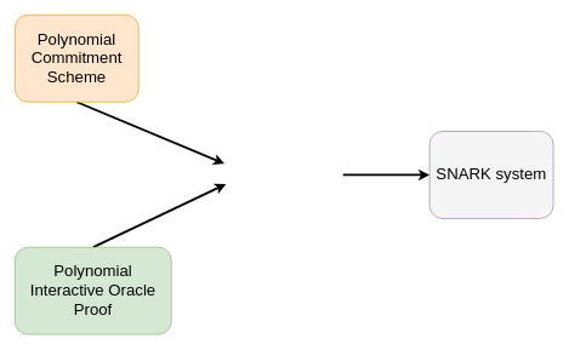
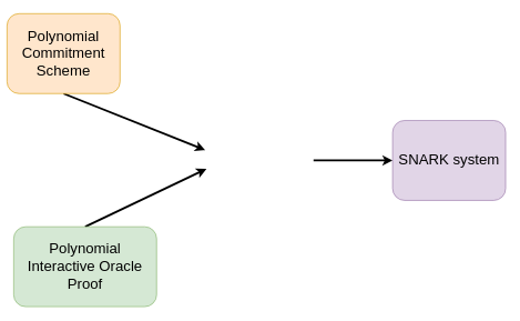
- <mxCell id="5" value="&lt;font style=&quot;font-size: 22px;&quot;&gt;Polynomial Commitment Scheme&lt;/font&gt;" style="rounded=1;whiteSpace=wrap;html=1;fillColor=#ffe6cc;strokeColor=#d79b00;" vertex="1" parent="1"><mxGeometry x="20" y="20" width="170" height="120" as="geometry" /></mxCell>
+ <mxCell id="5" value="&lt;font style=&quot;font-size: 22px;&quot;&gt;Polynomial Commitment Scheme&lt;/font&gt;" style="rounded=1;whiteSpace=wrap;html=1;fillColor=#ffe6cc;strokeColor=#d79b00;" vertex="1" parent="1"><mxGeometry x="10" y="20" width="170" height="120" as="geometry" /></mxCell>
- <mxCell id="8" value="&lt;font style=&quot;font-size: 22px;&quot;&gt;SNARK system&lt;/font&gt;" style="rounded=1;whiteSpace=wrap;html=1;fillColor=#f5f5f5;strokeColor=#9673a6;" vertex="1" parent="1"><mxGeometry x="590" y="180.42" width="170" height="120" as="geometry" /></mxCell>
+ <mxCell id="8" value="&lt;font style=&quot;font-size: 22px;&quot;&gt;SNARK system&lt;/font&gt;" style="rounded=1;whiteSpace=wrap;html=1;fillColor=#e1d5e7;strokeColor=#9673a6;" vertex="1" parent="1"><mxGeometry x="590" y="180.42" width="170" height="120" as="geometry" /></mxCell>
